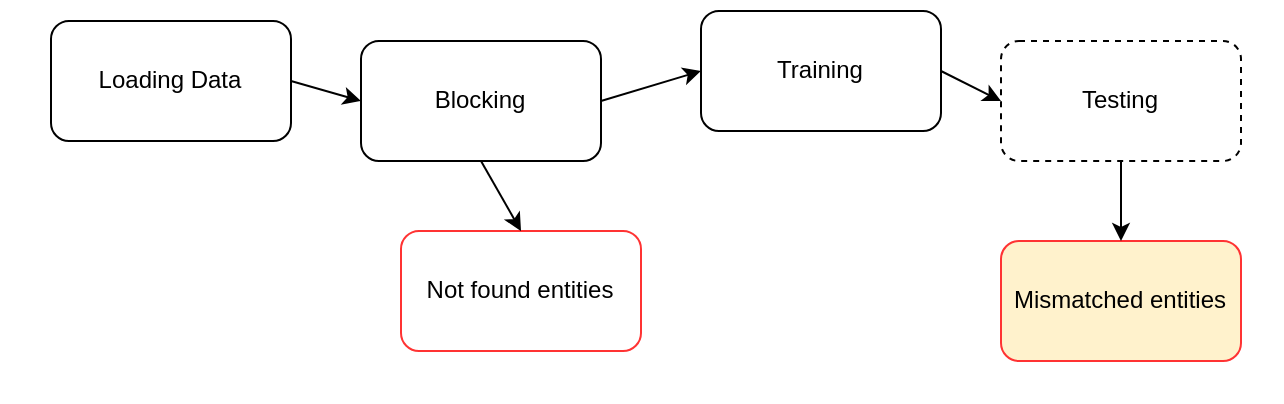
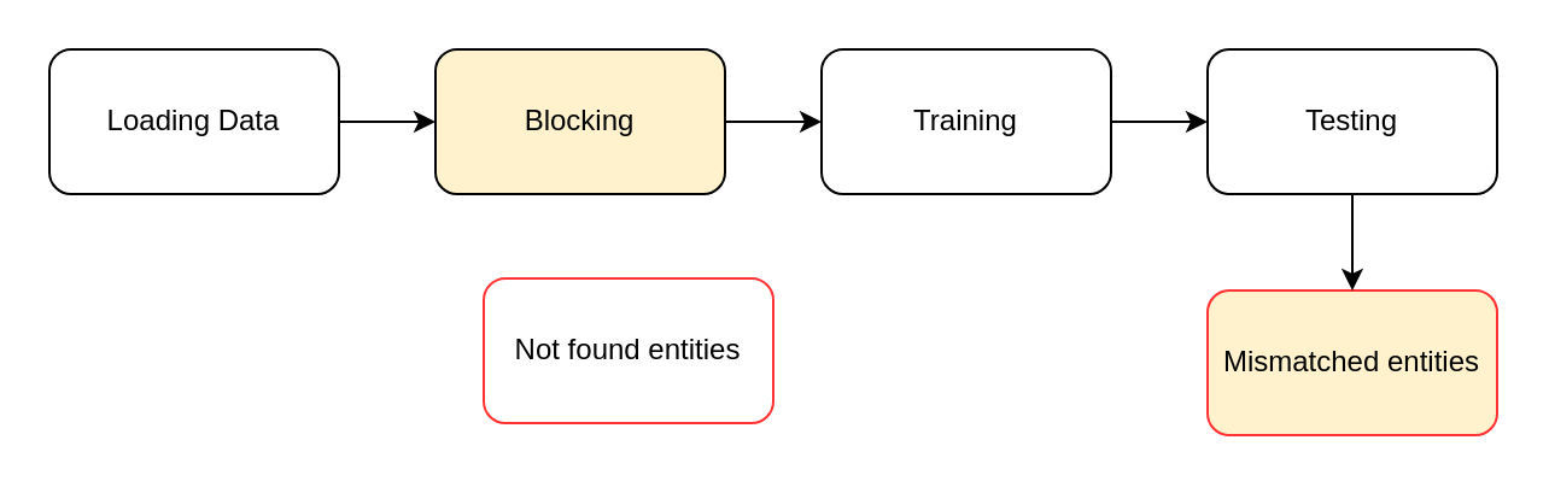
- <mxCell id="4" value="Training" style="rounded=1;whiteSpace=wrap;html=1;" parent="1" vertex="1"><mxGeometry x="350" y="5" width="120" height="60" as="geometry" /></mxCell>
+ <mxCell id="4" value="Training" style="rounded=1;whiteSpace=wrap;html=1;" parent="1" vertex="1"><mxGeometry x="340" y="20" width="120" height="60" as="geometry" /></mxCell>
- <mxCell id="2" value="Loading Data" style="rounded=1;whiteSpace=wrap;html=1;" parent="1" vertex="1"><mxGeometry x="25" y="10" width="120" height="60" as="geometry" /></mxCell>
+ <mxCell id="2" value="Loading Data" style="rounded=1;whiteSpace=wrap;html=1;" parent="1" vertex="1"><mxGeometry x="20" y="20" width="120" height="60" as="geometry" /></mxCell>
- <mxCell id="3" value="Blocking" style="rounded=1;whiteSpace=wrap;html=1;" parent="1" vertex="1"><mxGeometry x="180" y="20" width="120" height="60" as="geometry" /></mxCell>
+ <mxCell id="3" value="Blocking" style="rounded=1;whiteSpace=wrap;html=1;fillColor=#fff2cc;" parent="1" vertex="1"><mxGeometry x="180" y="20" width="120" height="60" as="geometry" /></mxCell>
- <mxCell id="5" value="Testing" style="rounded=1;whiteSpace=wrap;html=1;dashed=1;" parent="1" vertex="1"><mxGeometry x="500" y="20" width="120" height="60" as="geometry" /></mxCell>
+ <mxCell id="5" value="Testing" style="rounded=1;whiteSpace=wrap;html=1;" parent="1" vertex="1"><mxGeometry x="500" y="20" width="120" height="60" as="geometry" /></mxCell>
- <mxCell id="11" value="" style="endArrow=classic;html=1;rounded=0;exitX=0.5;exitY=1;exitDx=0;exitDy=0;entryX=0.5;entryY=0;entryDx=0;entryDy=0;" parent="1" source="3" target="9" edge="1"><mxGeometry width="50" height="50" relative="1" as="geometry"><mxPoint x="310" y="190" as="sourcePoint" /><mxPoint x="360" y="140" as="targetPoint" /></mxGeometry></mxCell>
